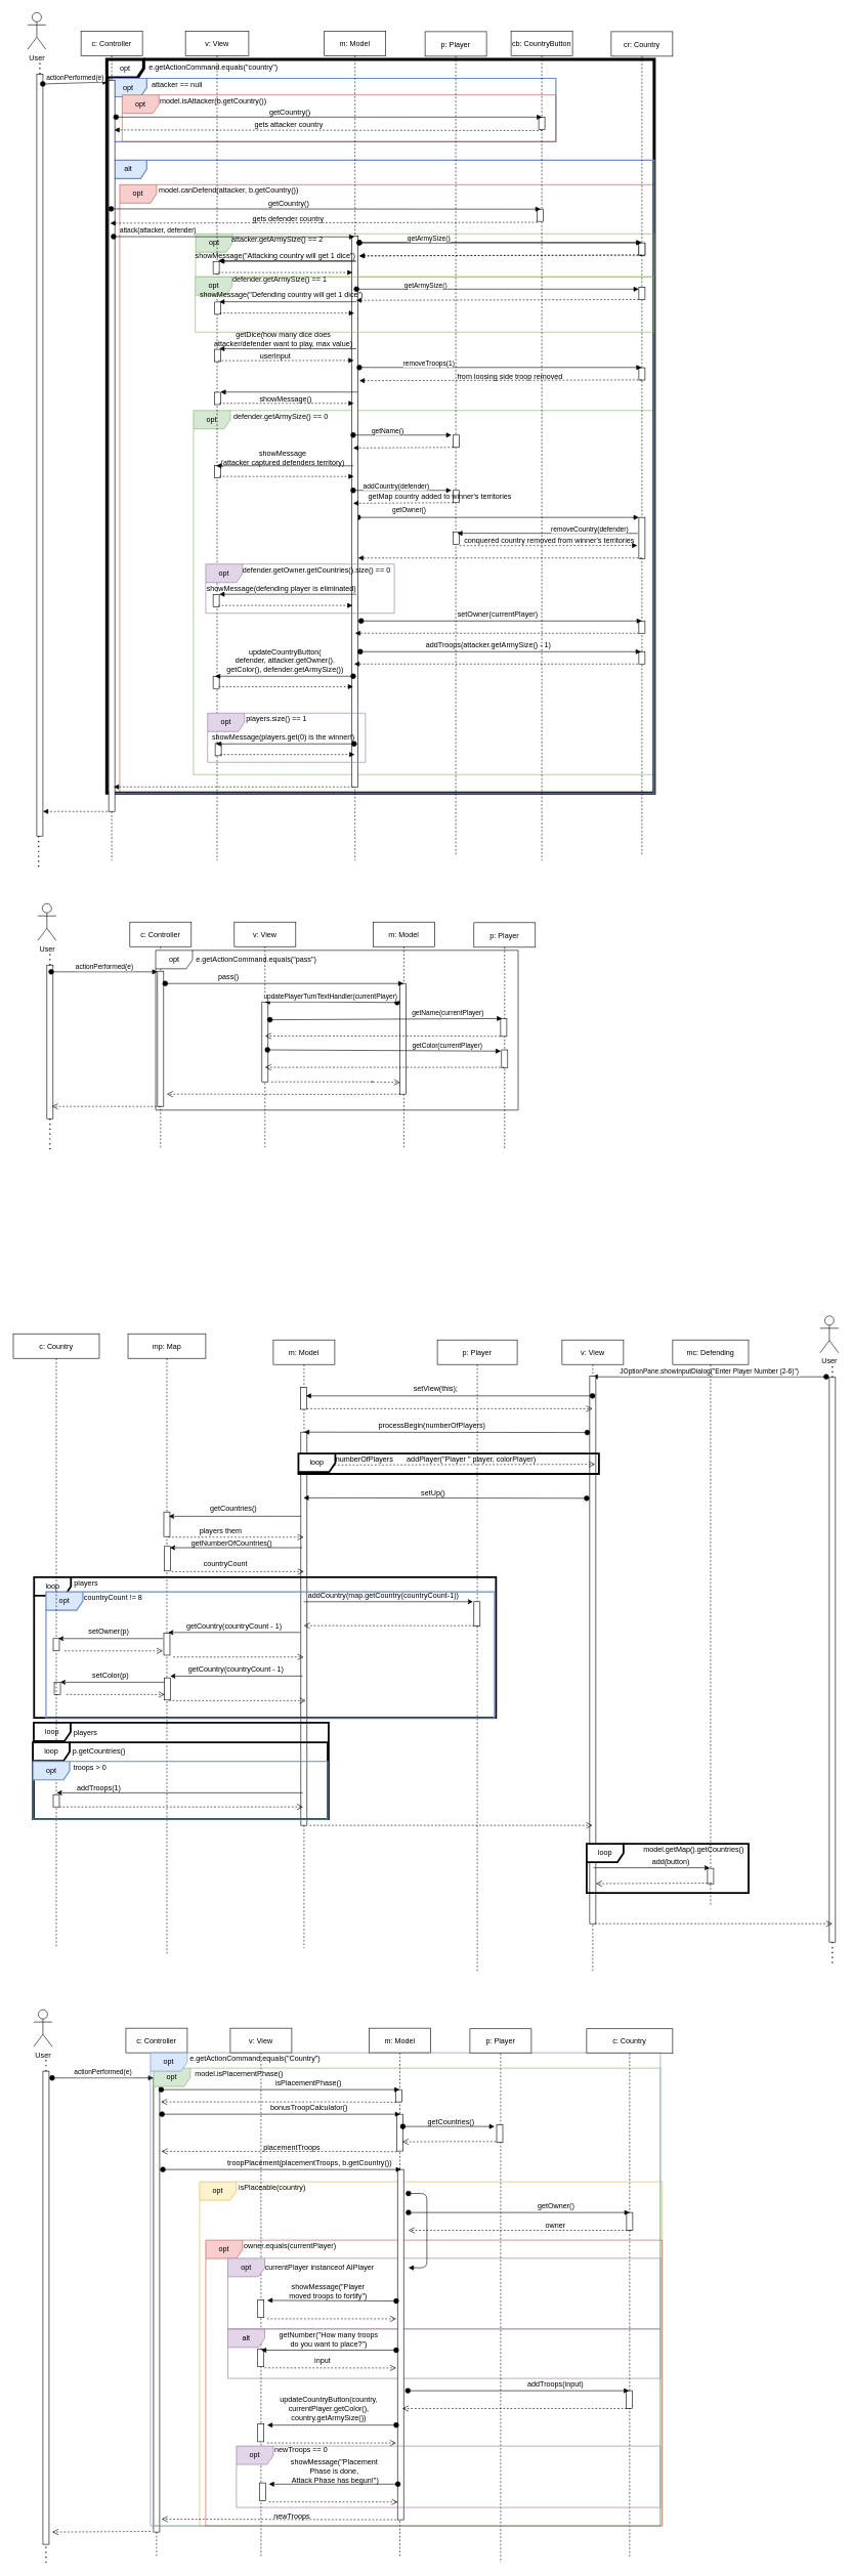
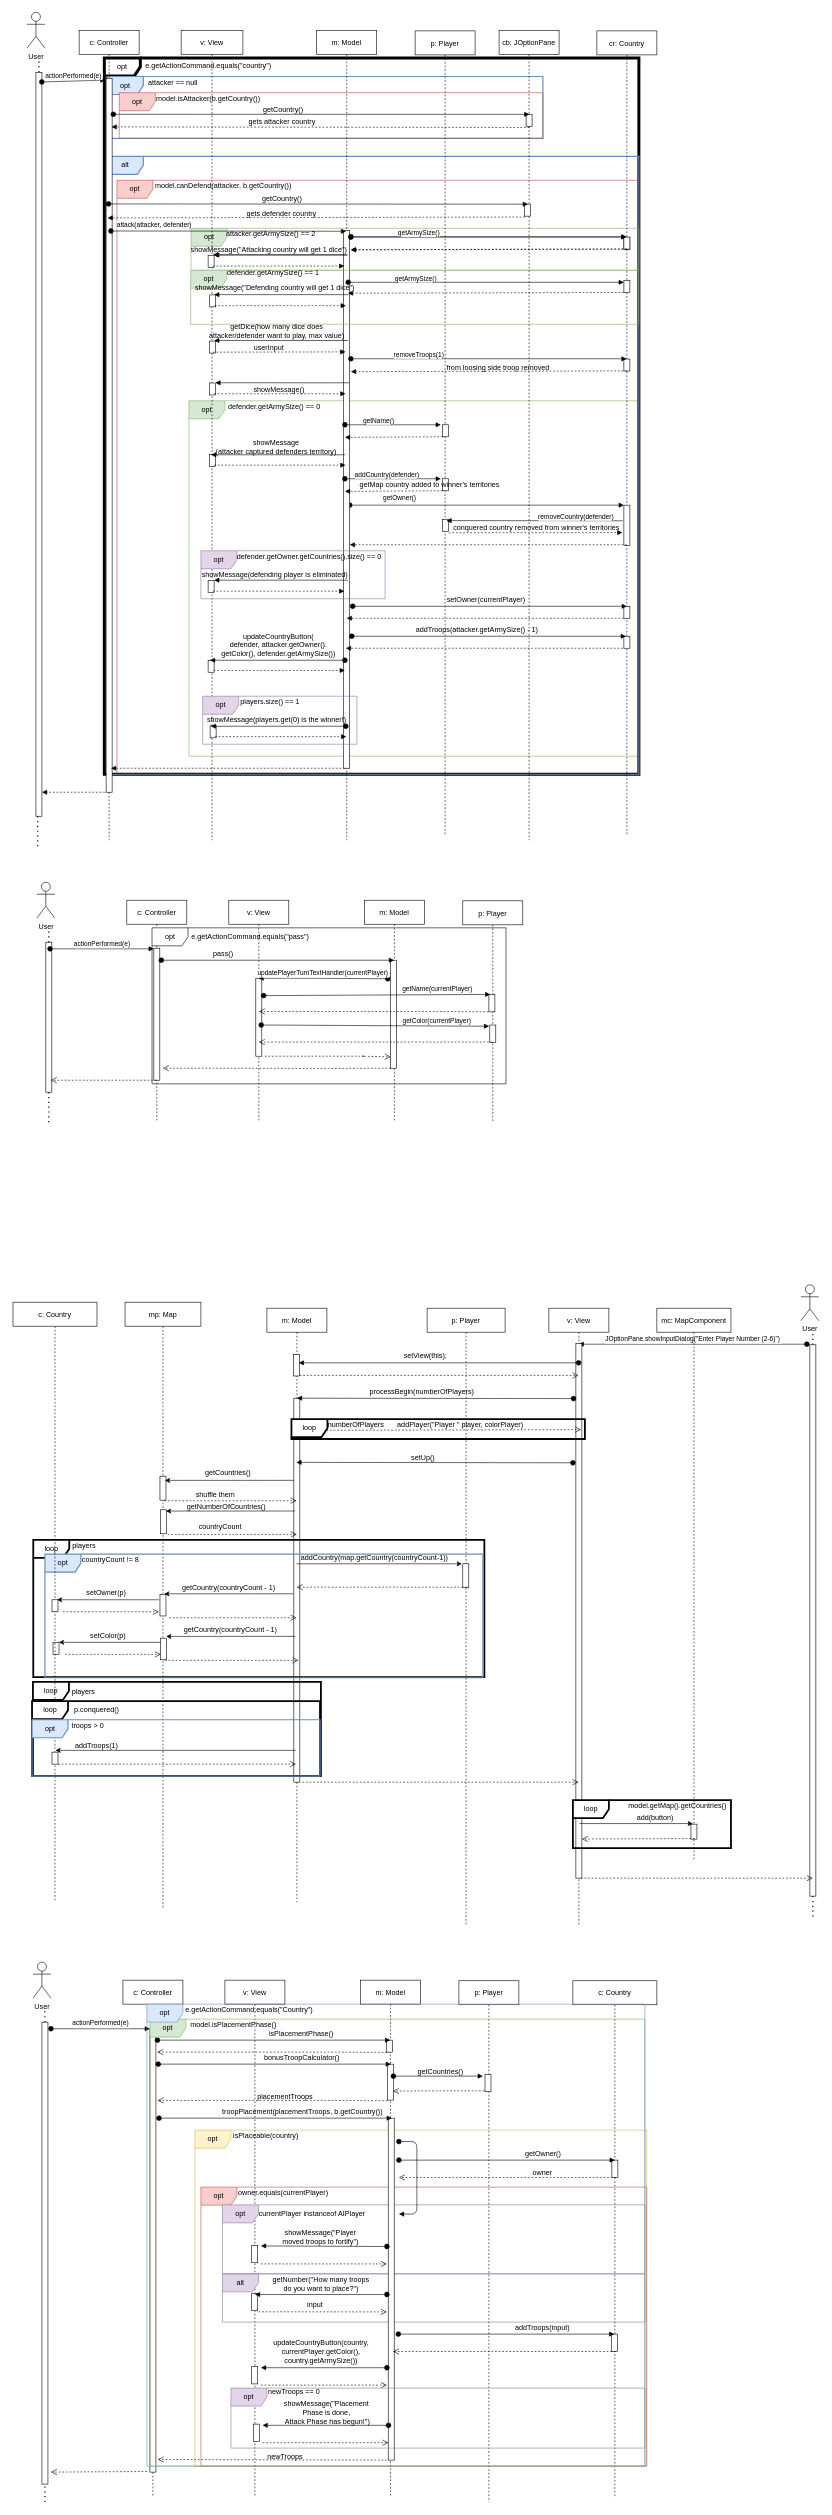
- <mxCell id="59" value="cb: CountryButton" style="shape=umlLifeline;perimeter=lifelinePerimeter;container=1;collapsible=0;recursiveResize=0;rounded=0;shadow=0;strokeWidth=1;" parent="1" vertex="1"><mxGeometry x="831" y="50" width="100" height="1350" as="geometry" /></mxCell>
+ <mxCell id="59" value="cb: JOptionPane" style="shape=umlLifeline;perimeter=lifelinePerimeter;container=1;collapsible=0;recursiveResize=0;rounded=0;shadow=0;strokeWidth=1;" parent="1" vertex="1"><mxGeometry x="831" y="50" width="100" height="1350" as="geometry" /></mxCell>
- <mxCell id="202" value="mc: Defending" style="shape=umlLifeline;perimeter=lifelinePerimeter;container=1;collapsible=0;recursiveResize=0;rounded=0;shadow=0;strokeWidth=1;" parent="1" vertex="1"><mxGeometry x="1094" y="2180" width="123.5" height="920" as="geometry" /></mxCell>
+ <mxCell id="202" value="mc: MapComponent" style="shape=umlLifeline;perimeter=lifelinePerimeter;container=1;collapsible=0;recursiveResize=0;rounded=0;shadow=0;strokeWidth=1;" parent="1" vertex="1"><mxGeometry x="1094" y="2180" width="123.5" height="920" as="geometry" /></mxCell>
- <mxCell id="175" value="players them" style="text;html=1;align=center;verticalAlign=middle;resizable=0;points=[];autosize=1;" parent="1" vertex="1"><mxGeometry x="317.5" y="2481" width="80" height="20" as="geometry" /></mxCell>
+ <mxCell id="175" value="shuffle them" style="text;html=1;align=center;verticalAlign=middle;resizable=0;points=[];autosize=1;" parent="1" vertex="1"><mxGeometry x="317.5" y="2481" width="80" height="20" as="geometry" /></mxCell>
- <mxCell id="225" value="p.getCountries()" style="text;html=1;align=center;verticalAlign=middle;resizable=0;points=[];autosize=1;" parent="1" vertex="1"><mxGeometry x="109.51" y="2840" width="100" height="20" as="geometry" /></mxCell>
+ <mxCell id="225" value="p.conquered()" style="text;html=1;align=center;verticalAlign=middle;resizable=0;points=[];autosize=1;" parent="1" vertex="1"><mxGeometry x="109.51" y="2840" width="100" height="20" as="geometry" /></mxCell>
